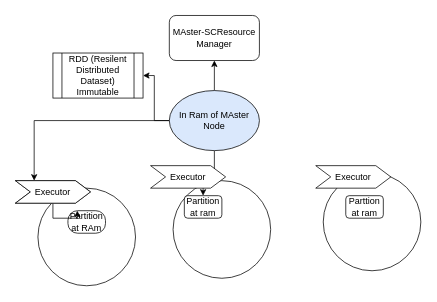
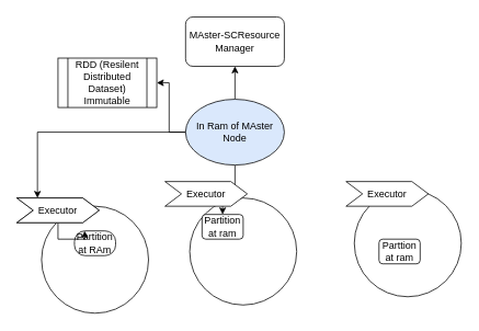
- <mxCell id="8" value="Parttion at ram " style="rounded=1;whiteSpace=wrap;html=1;" vertex="1" parent="1"><mxGeometry x="460" y="260" width="50" height="30" as="geometry" /></mxCell>
+ <mxCell id="8" value="Parttion at ram " style="rounded=1;whiteSpace=wrap;html=1;" vertex="1" parent="1"><mxGeometry x="460" y="290" width="50" height="30" as="geometry" /></mxCell>
